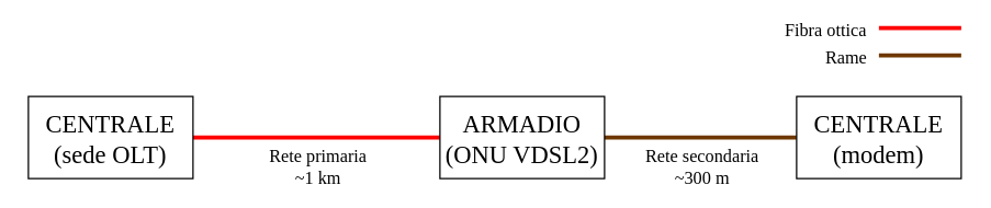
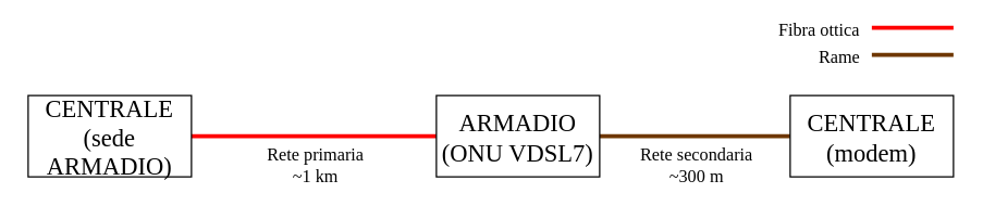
- <mxCell id="4" value="&lt;div&gt;CENTRALE&lt;/div&gt;&lt;div&gt;(sede OLT)&lt;br&gt;&lt;/div&gt;" style="rounded=0;fontSize=18;html=1;whiteSpace=wrap;spacingTop=4;fontFamily=Bahnschrift;" parent="1" vertex="1"><mxGeometry x="20" y="70" width="120" height="60" as="geometry" /></mxCell>
+ <mxCell id="4" value="&lt;div&gt;CENTRALE&lt;/div&gt;&lt;div&gt;(sede ARMADIO)&lt;br&gt;&lt;/div&gt;" style="rounded=0;fontSize=18;html=1;whiteSpace=wrap;spacingTop=4;fontFamily=Bahnschrift;" parent="1" vertex="1"><mxGeometry x="20" y="70" width="120" height="60" as="geometry" /></mxCell>
- <mxCell id="7" value="&lt;div&gt;ARMADIO&lt;br&gt;&lt;/div&gt;&lt;div&gt;(ONU VDSL2)&lt;br&gt;&lt;/div&gt;" style="rounded=0;whiteSpace=wrap;html=1;fontFamily=Bahnschrift;fontSize=18;spacingTop=4;" parent="1" vertex="1"><mxGeometry x="320" y="70" width="120" height="60" as="geometry" /></mxCell>
+ <mxCell id="7" value="&lt;div&gt;ARMADIO&lt;br&gt;&lt;/div&gt;&lt;div&gt;(ONU VDSL7)&lt;br&gt;&lt;/div&gt;" style="rounded=0;whiteSpace=wrap;html=1;fontFamily=Bahnschrift;fontSize=18;spacingTop=4;" parent="1" vertex="1"><mxGeometry x="320" y="70" width="120" height="60" as="geometry" /></mxCell>
